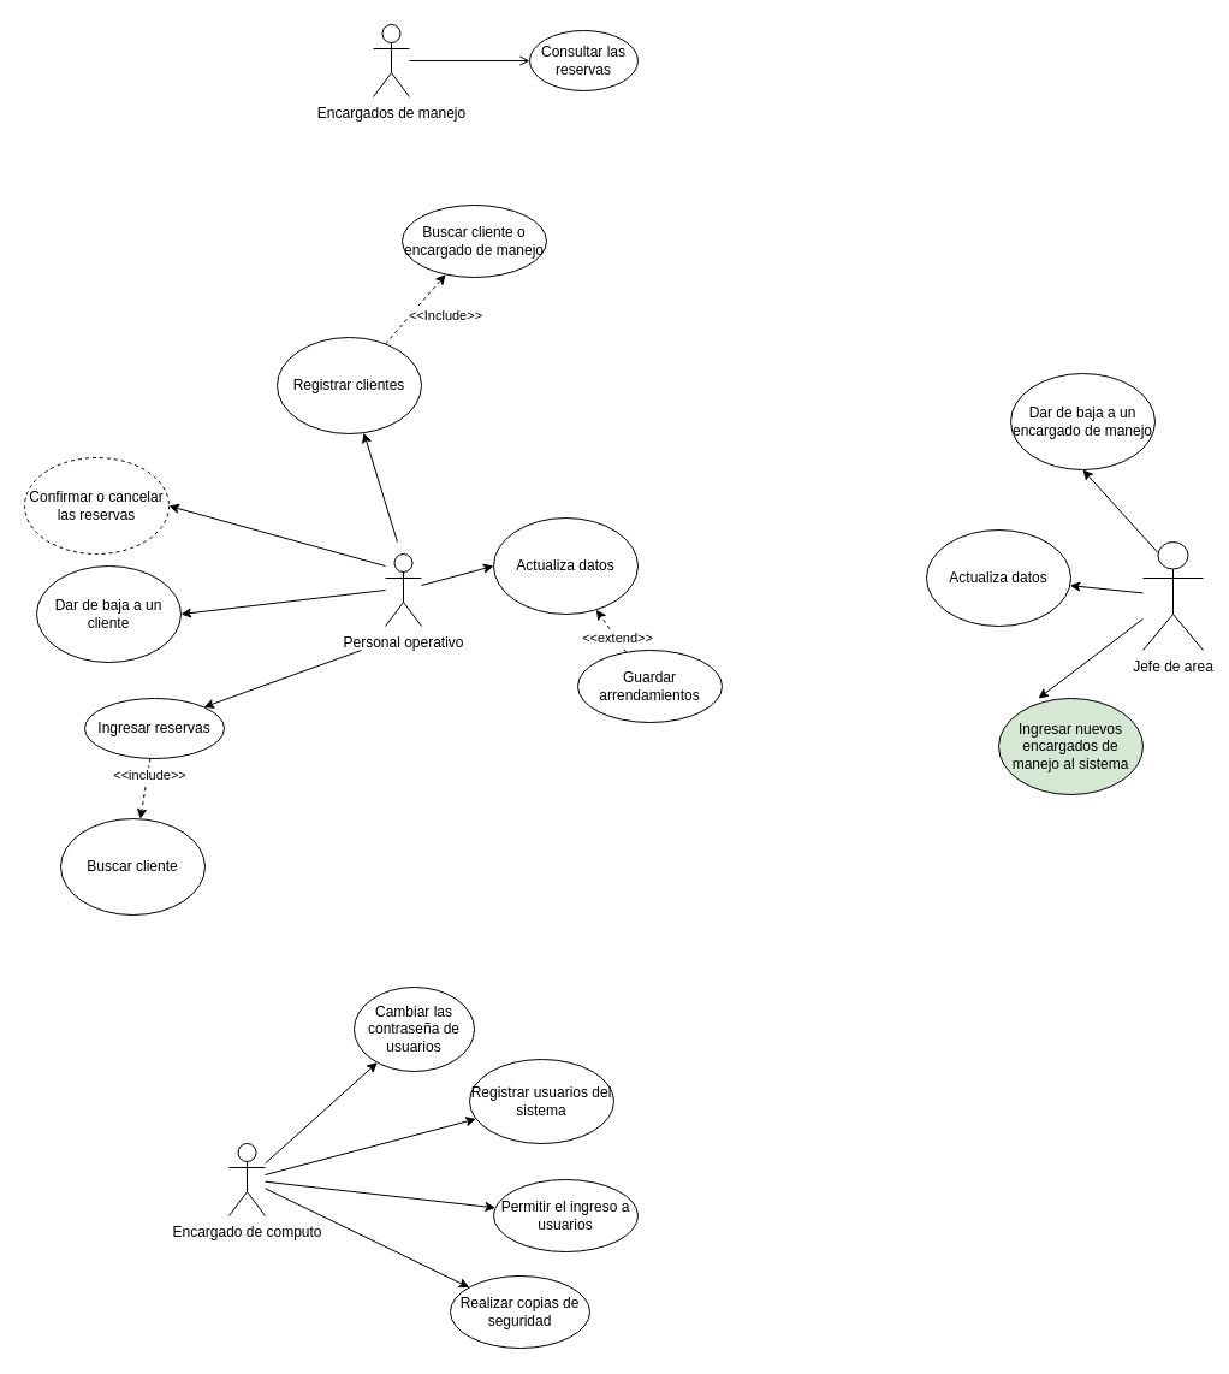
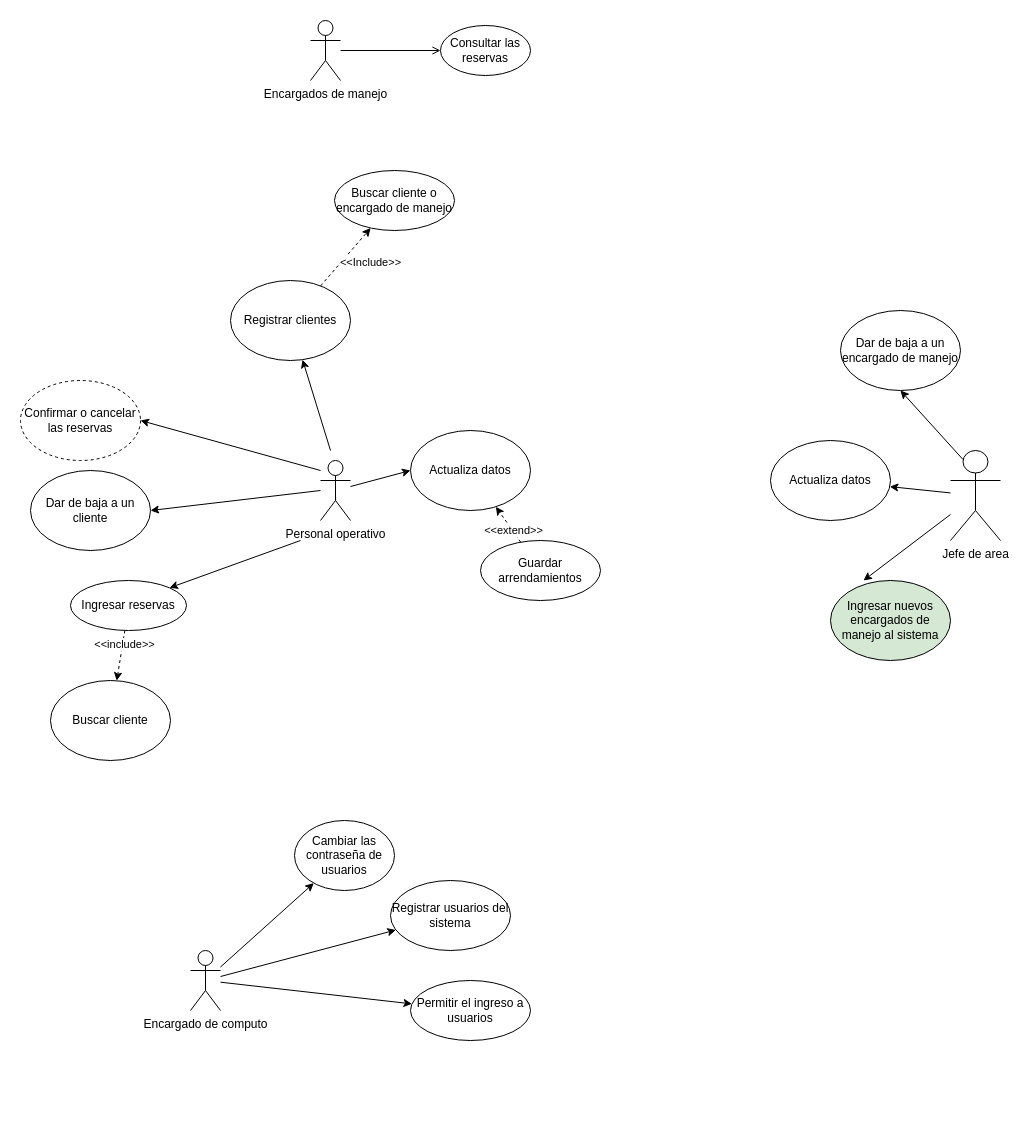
- <mxCell id="32" value="" style="endArrow=classic;html=1;rounded=0;" edge="1" parent="1" source="21" target="25"><mxGeometry width="50" height="50" relative="1" as="geometry"><mxPoint x="450" y="980" as="sourcePoint" /><mxPoint x="500" y="930" as="targetPoint" /></mxGeometry></mxCell>
- <mxCell id="25" value="Realizar copias de seguridad" style="ellipse;whiteSpace=wrap;html=1;" vertex="1" parent="1"><mxGeometry x="374" y="1060" width="116" height="60" as="geometry" /></mxCell>
